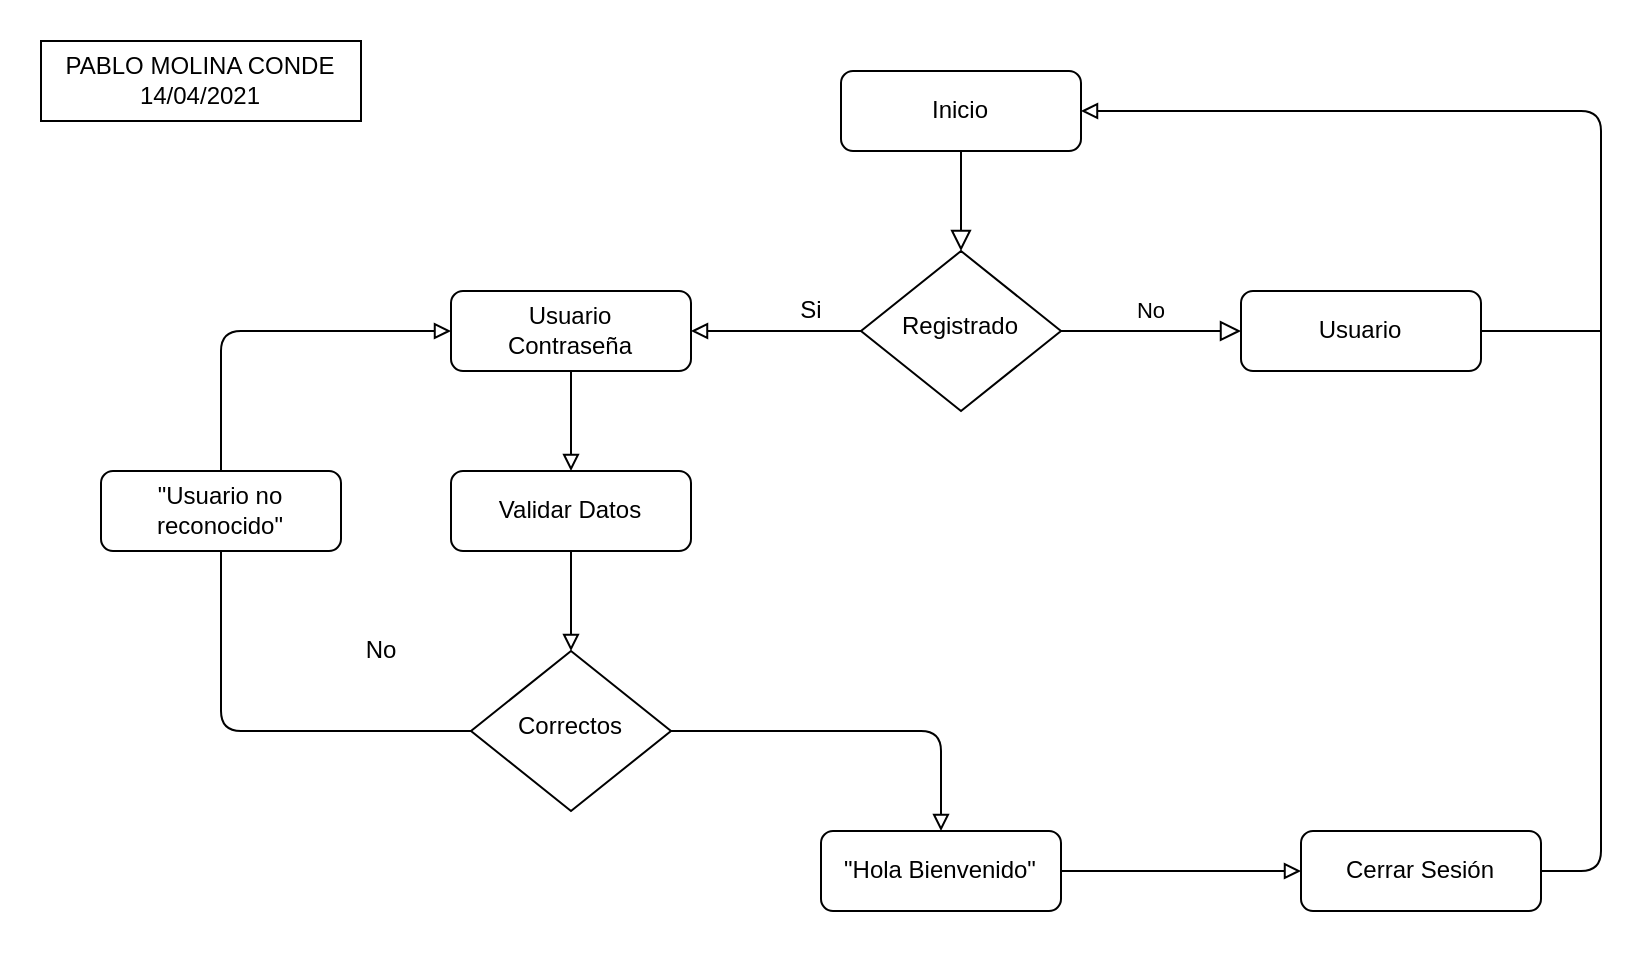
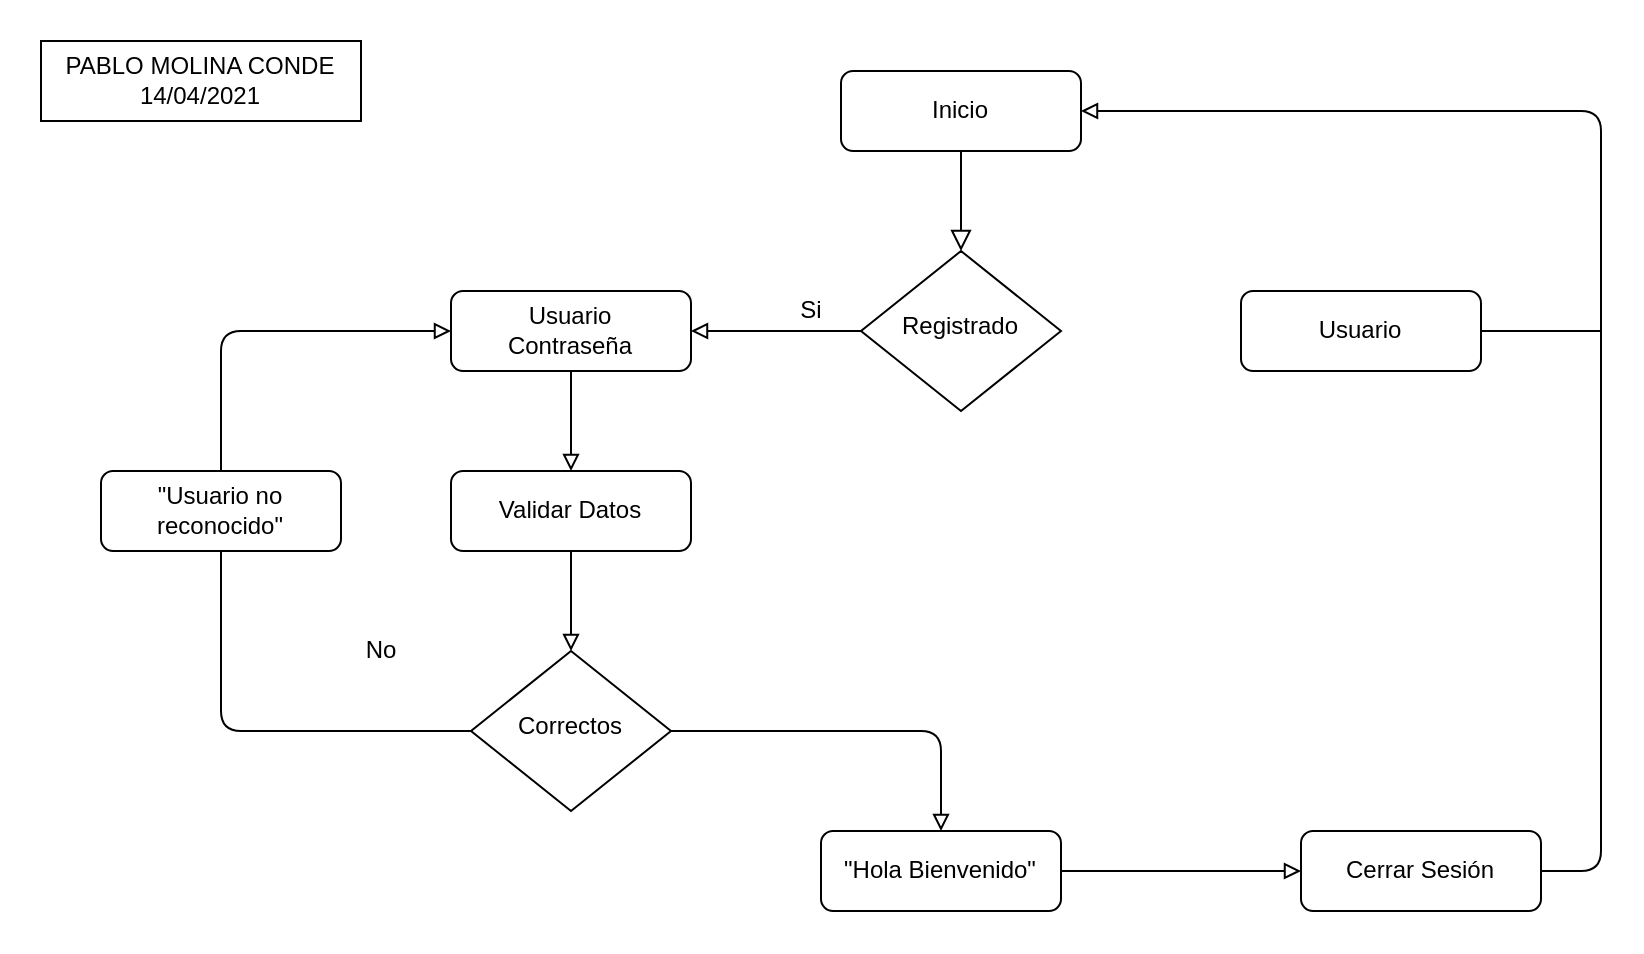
- <mxCell id="4" value="No" style="edgeStyle=orthogonalEdgeStyle;rounded=0;html=1;jettySize=auto;orthogonalLoop=1;fontSize=11;endArrow=block;endFill=0;endSize=8;strokeWidth=1;shadow=0;labelBackgroundColor=none;" parent="1" source="5" target="6" edge="1"><mxGeometry y="10" relative="1" as="geometry"><mxPoint as="offset" /></mxGeometry></mxCell>
